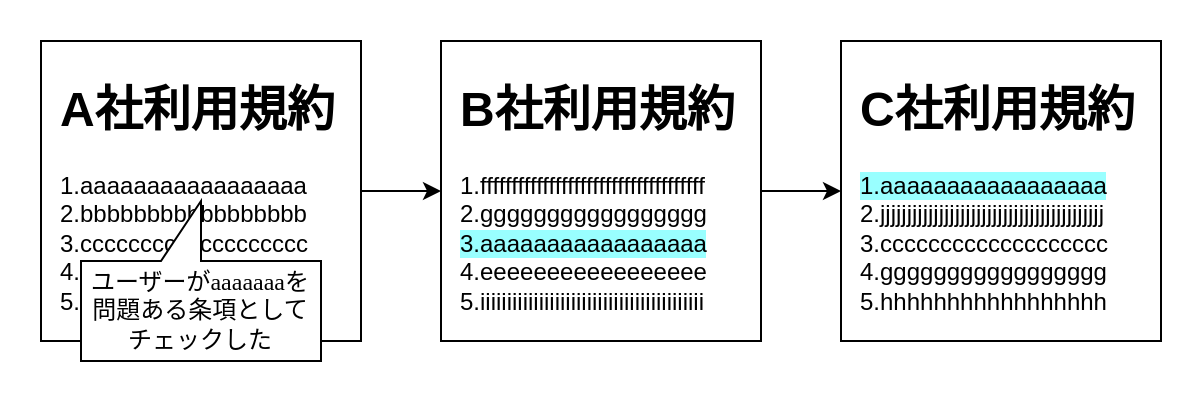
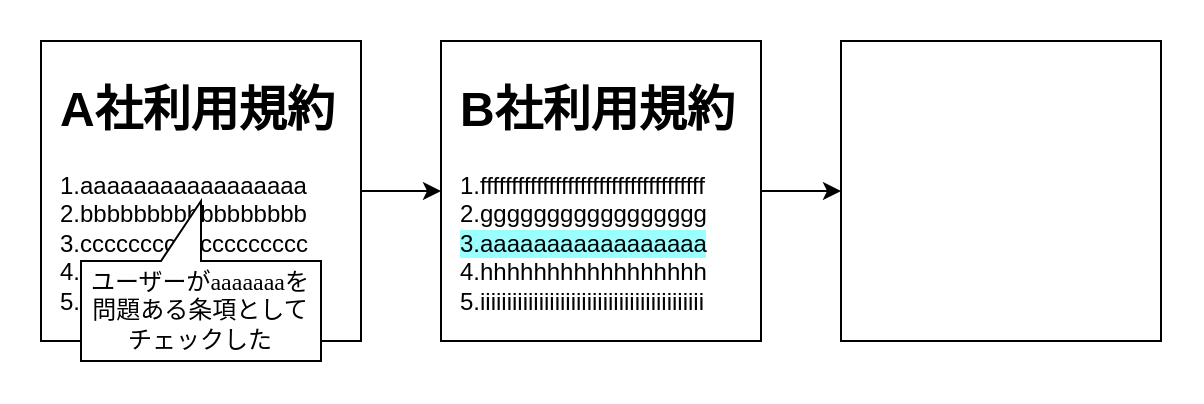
- <mxCell id="8" value="&lt;h1&gt;B社利用規約&lt;br&gt;&lt;/h1&gt;&lt;div&gt;1.ffffffffffffffffffffffffffffffffffff&lt;/div&gt;&lt;div&gt;2.ggggggggggggggggg&lt;/div&gt;&lt;div&gt;&lt;span style=&quot;background-color: rgb(153, 255, 255);&quot;&gt;3.aaaaaaaaaaaaaaaaa&lt;/span&gt;&lt;br&gt;&lt;/div&gt;&lt;div&gt;4.eeeeeeeeeeeeeeeee&lt;/div&gt;&lt;div&gt;5.iiiiiiiiiiiiiiiiiiiiiiiiiiiiiiiiiiiiiiiiii&lt;br&gt;&lt;/div&gt;" style="text;html=1;strokeColor=none;fillColor=none;spacing=5;spacingTop=-20;whiteSpace=wrap;overflow=hidden;rounded=0;" parent="6" vertex="1"><mxGeometry x="4.706" y="15" width="155.294" height="120" as="geometry" /></mxCell>
+ <mxCell id="8" value="&lt;h1&gt;B社利用規約&lt;br&gt;&lt;/h1&gt;&lt;div&gt;1.ffffffffffffffffffffffffffffffffffff&lt;/div&gt;&lt;div&gt;2.ggggggggggggggggg&lt;/div&gt;&lt;div&gt;&lt;span style=&quot;background-color: rgb(153, 255, 255);&quot;&gt;3.aaaaaaaaaaaaaaaaa&lt;/span&gt;&lt;br&gt;&lt;/div&gt;&lt;div&gt;4.hhhhhhhhhhhhhhhhh&lt;/div&gt;&lt;div&gt;5.iiiiiiiiiiiiiiiiiiiiiiiiiiiiiiiiiiiiiiiiii&lt;br&gt;&lt;/div&gt;" style="text;html=1;strokeColor=none;fillColor=none;spacing=5;spacingTop=-20;whiteSpace=wrap;overflow=hidden;rounded=0;" parent="6" vertex="1"><mxGeometry x="4.706" y="15" width="155.294" height="120" as="geometry" /></mxCell>
- <mxCell id="12" value="&lt;h1&gt;C社利用規約&lt;br&gt;&lt;/h1&gt;&lt;div&gt;&lt;span style=&quot;background-color: rgb(153, 255, 255);&quot;&gt;1.aaaaaaaaaaaaaaaaa&lt;/span&gt;&lt;/div&gt;&lt;div&gt;2.jjjjjjjjjjjjjjjjjjjjjjjjjjjjjjjjjjjjjjjjjj&lt;/div&gt;&lt;div&gt;3.ccccccccccccccccccc&lt;br&gt;&lt;/div&gt;&lt;div&gt;4.ggggggggggggggggg&lt;/div&gt;&lt;div&gt;5.hhhhhhhhhhhhhhhhh&lt;br&gt;&lt;/div&gt;" style="text;html=1;strokeColor=none;fillColor=none;spacing=5;spacingTop=-20;whiteSpace=wrap;overflow=hidden;rounded=0;" parent="10" vertex="1"><mxGeometry x="4.706" y="15" width="155.294" height="120" as="geometry" /></mxCell>
